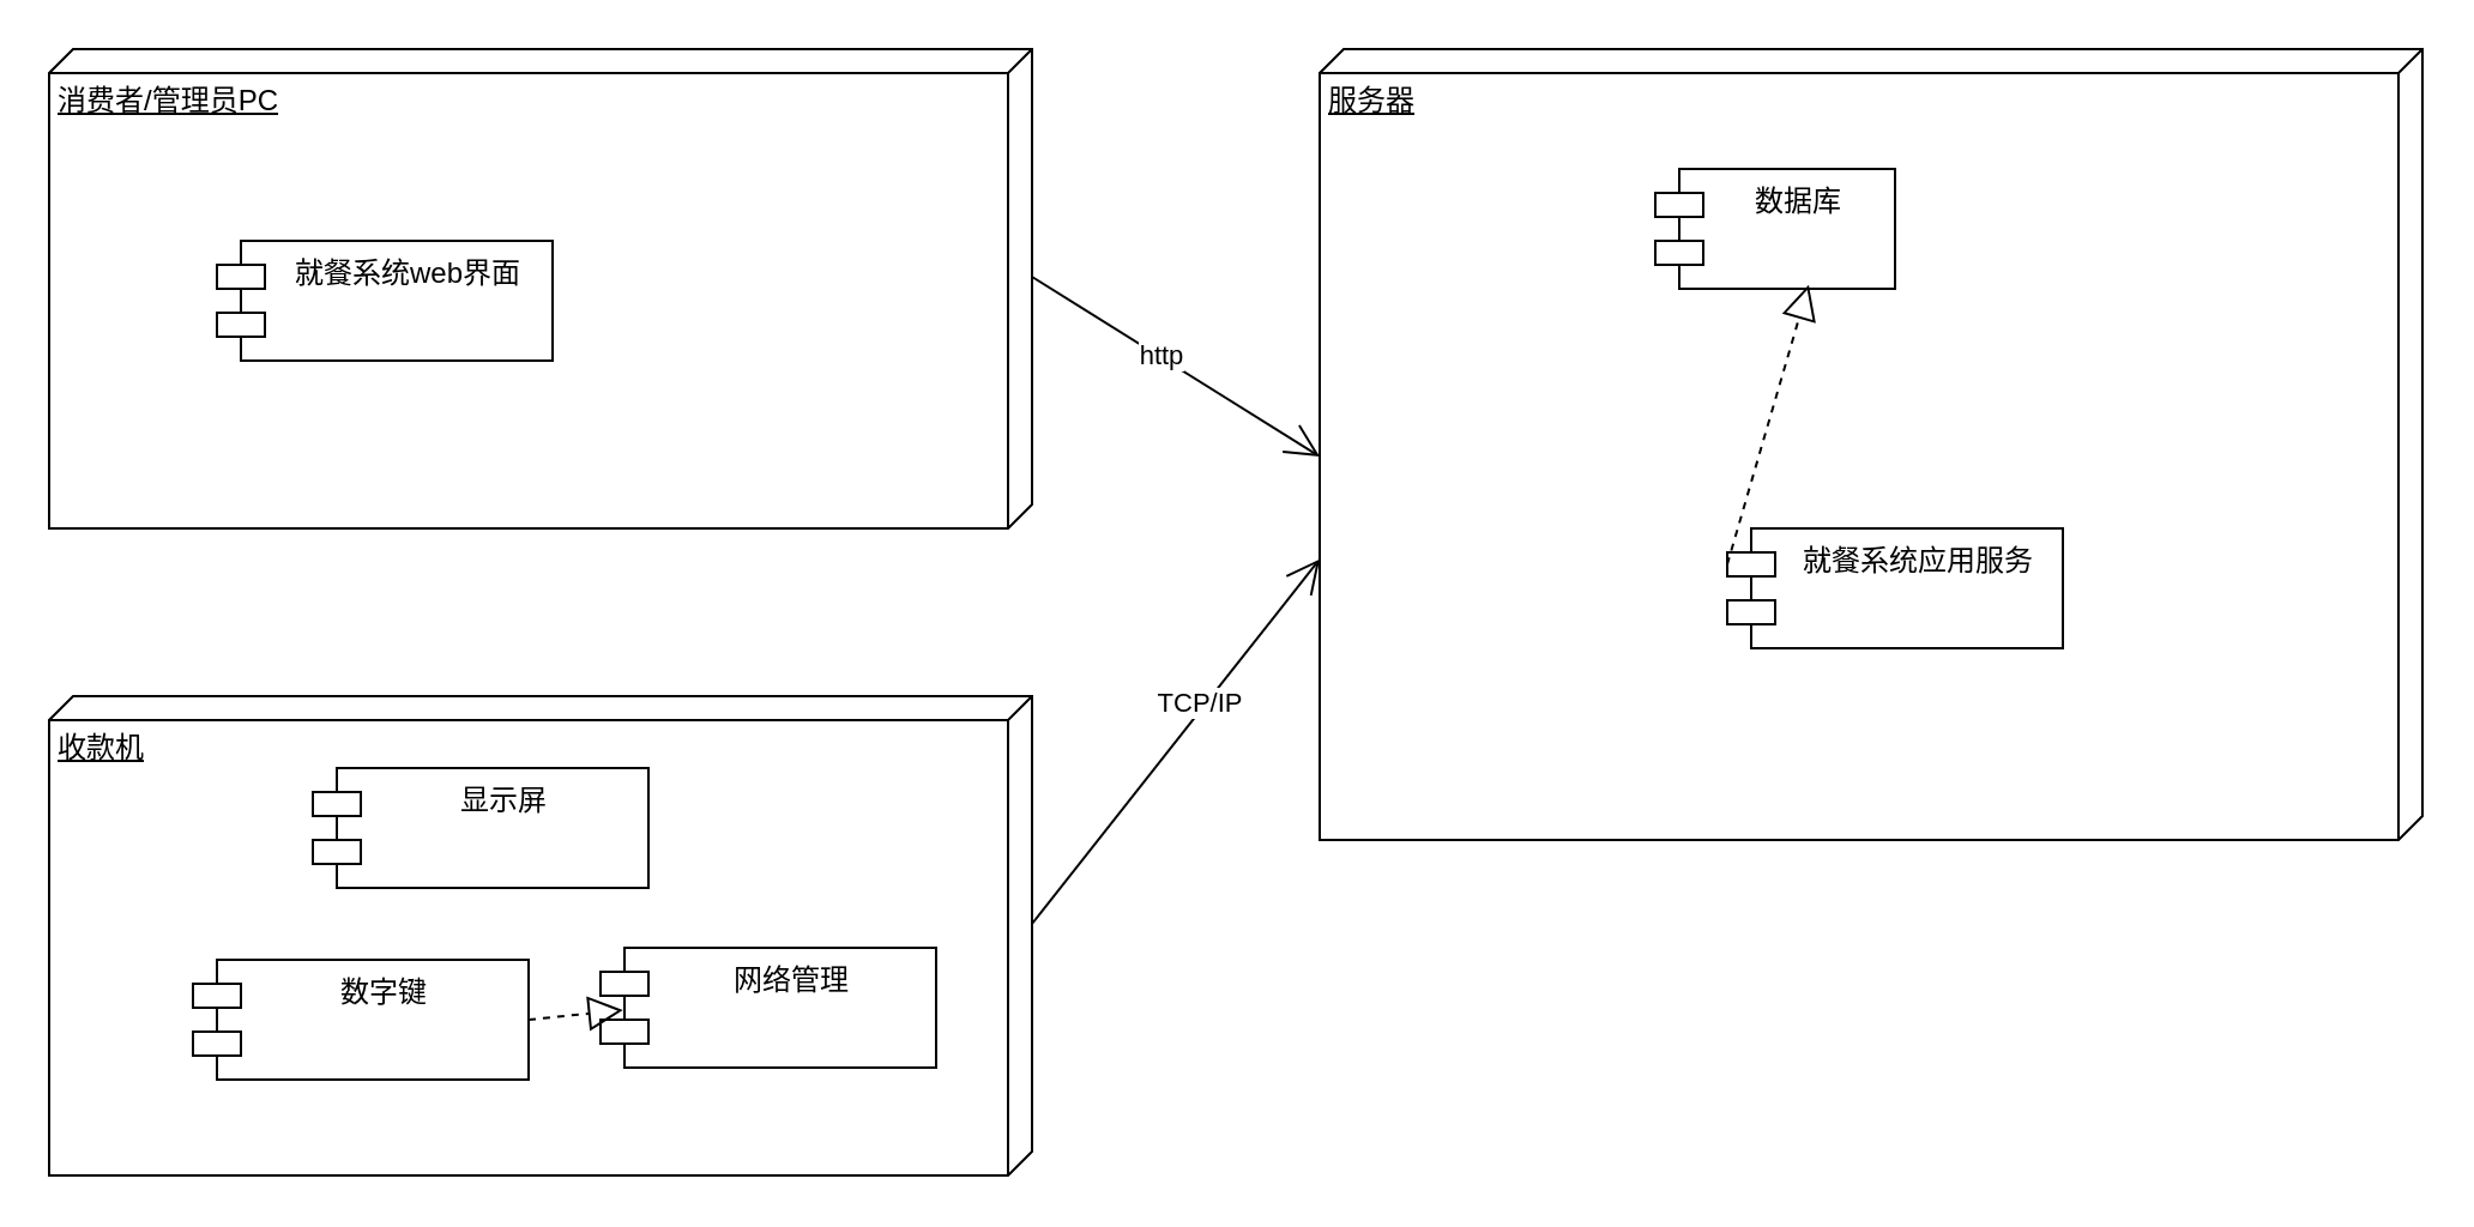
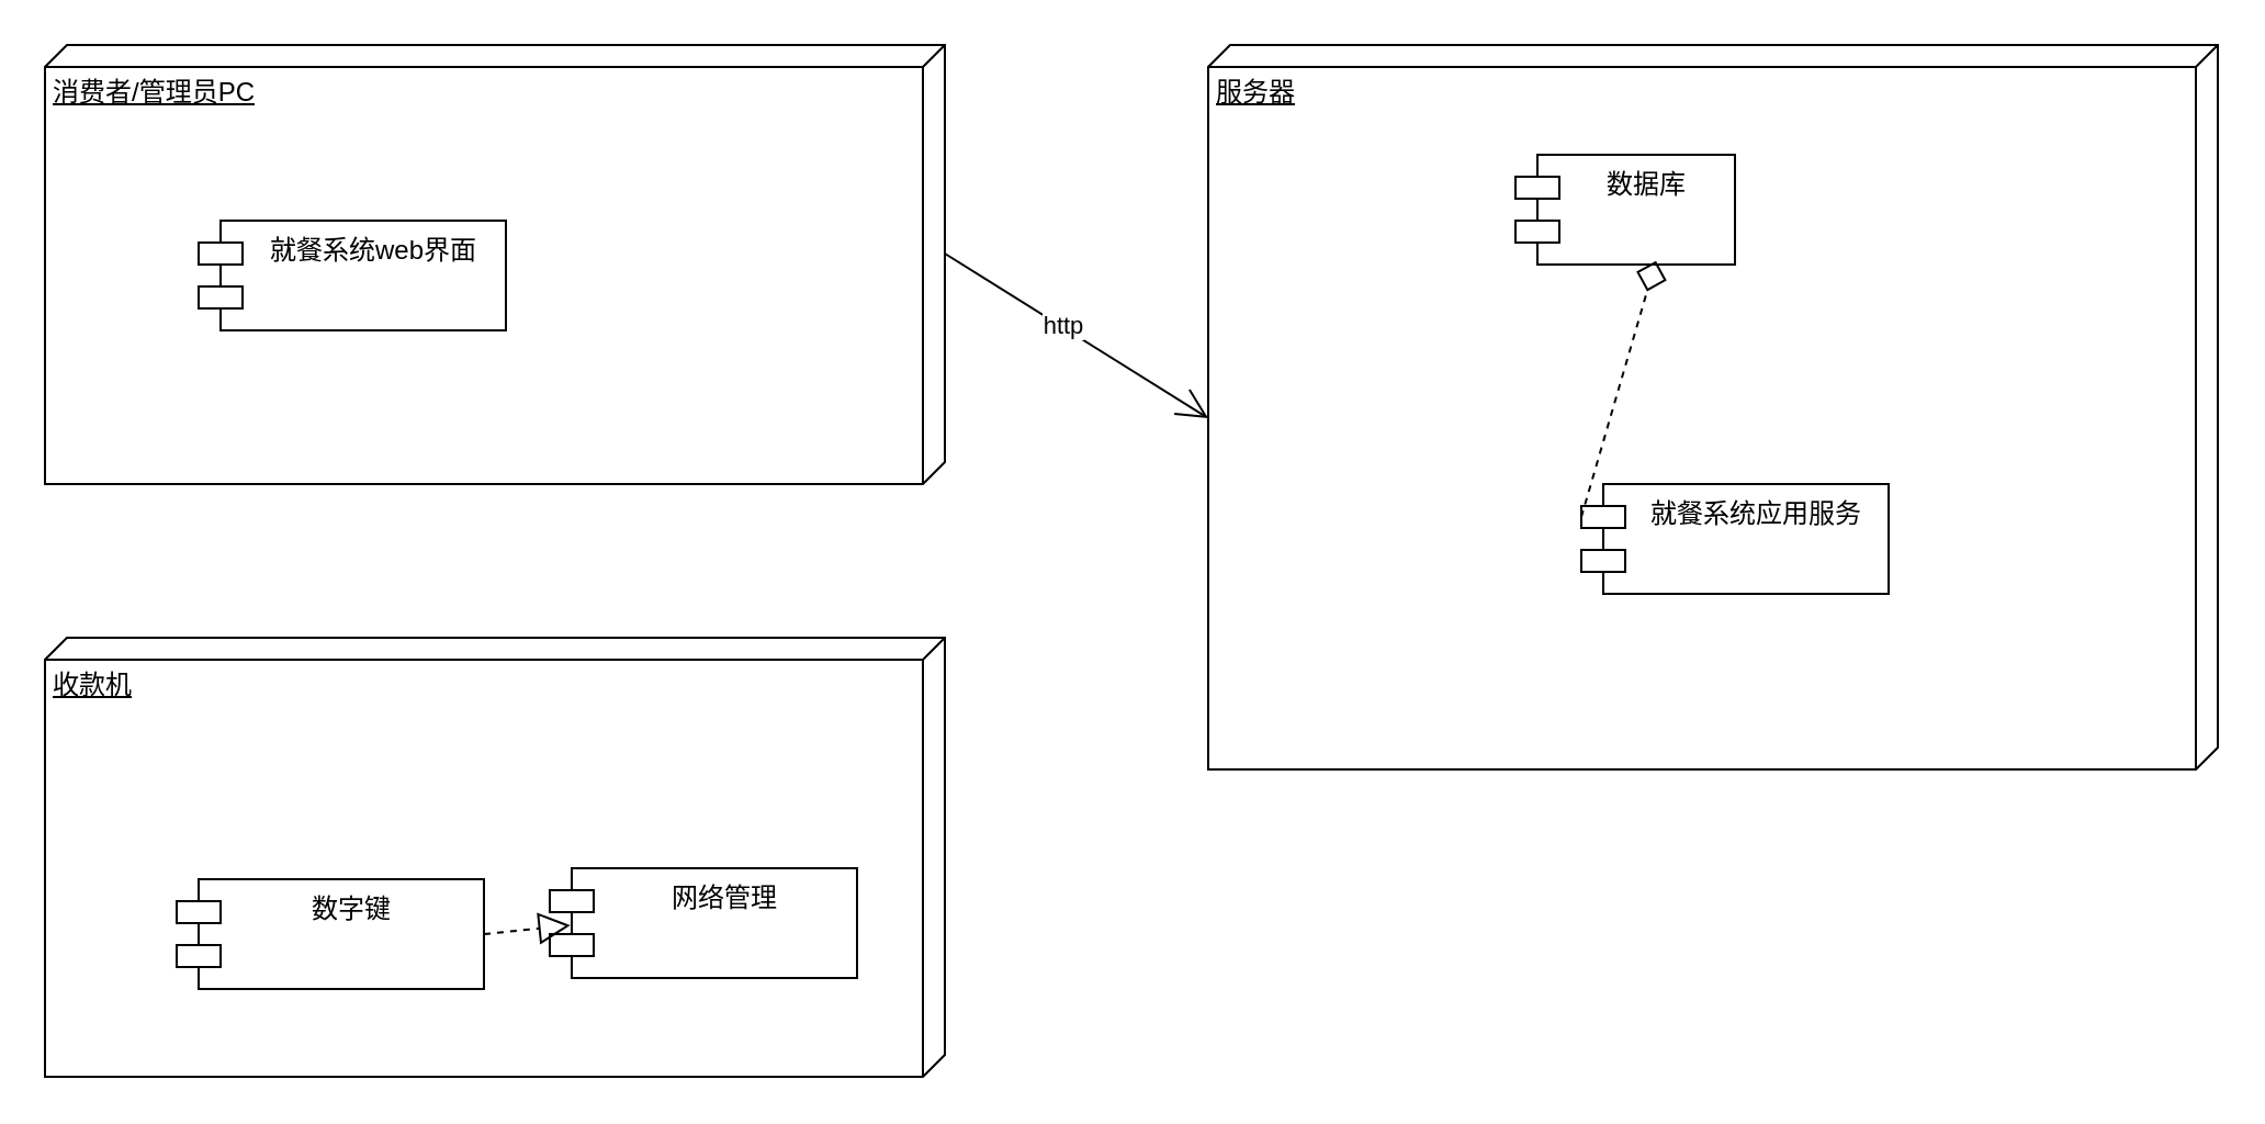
- <mxCell id="5" value="" style="endArrow=block;dashed=1;endFill=0;endSize=12;html=1;entryX=0.64;entryY=0.967;entryDx=0;entryDy=0;entryPerimeter=0;exitX=0;exitY=0;exitDx=0;exitDy=15;exitPerimeter=0;" edge="1" parent="1" source="4" target="3"><mxGeometry width="160" relative="1" as="geometry"><mxPoint x="470" y="200" as="sourcePoint" /><mxPoint x="630" y="200" as="targetPoint" /></mxGeometry></mxCell>
+ <mxCell id="5" value="" style="endArrow=diamond;dashed=1;endFill=0;endSize=12;html=1;entryX=0.64;entryY=0.967;entryDx=0;entryDy=0;entryPerimeter=0;exitX=0;exitY=0;exitDx=0;exitDy=15;exitPerimeter=0;" edge="1" parent="1" source="4" target="3"><mxGeometry width="160" relative="1" as="geometry"><mxPoint x="470" y="200" as="sourcePoint" /><mxPoint x="630" y="200" as="targetPoint" /></mxGeometry></mxCell>
- <mxCell id="15" value="" style="endArrow=open;endFill=1;endSize=12;html=1;entryX=0.645;entryY=1;entryDx=0;entryDy=0;entryPerimeter=0;exitX=0;exitY=0;exitDx=95;exitDy=0;exitPerimeter=0;" edge="1" parent="1" source="10" target="2"><mxGeometry width="160" relative="1" as="geometry"><mxPoint x="470" y="200" as="sourcePoint" /><mxPoint x="630" y="200" as="targetPoint" /></mxGeometry></mxCell>
- <mxCell id="16" value="TCP/IP" style="edgeLabel;html=1;align=center;verticalAlign=middle;resizable=0;points=[];" vertex="1" connectable="0" parent="15"><mxGeometry x="0.189" y="3" relative="1" as="geometry"><mxPoint x="1" as="offset" /></mxGeometry></mxCell>
- <mxCell id="11" value="显示屏" style="shape=module;align=left;spacingLeft=20;align=center;verticalAlign=top;" vertex="1" parent="1"><mxGeometry x="130" y="320" width="140" height="50" as="geometry" /></mxCell>
